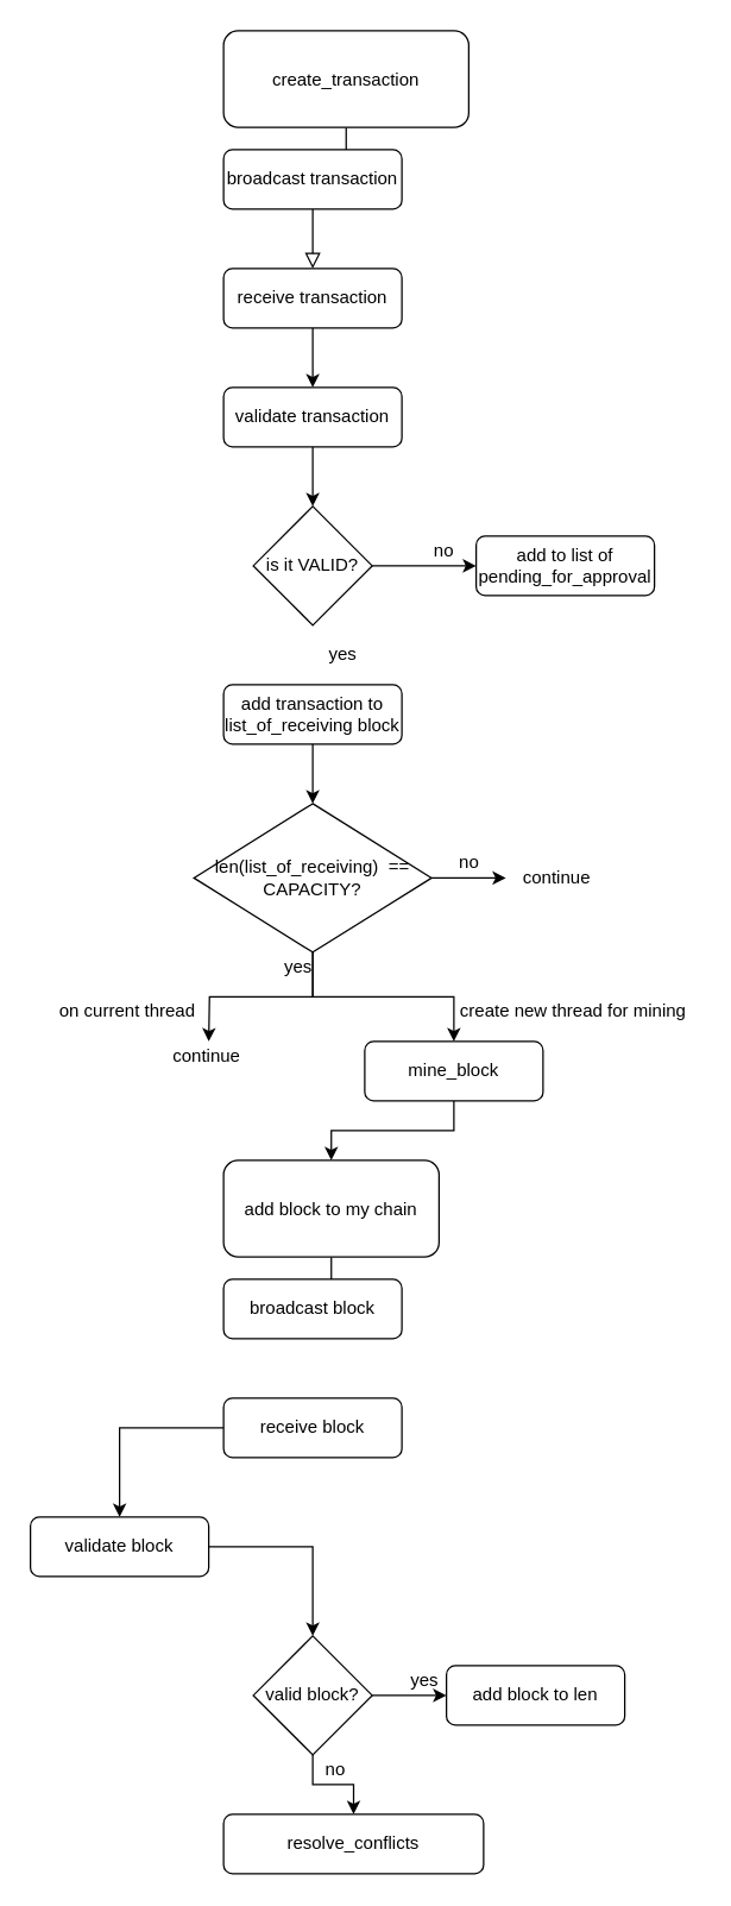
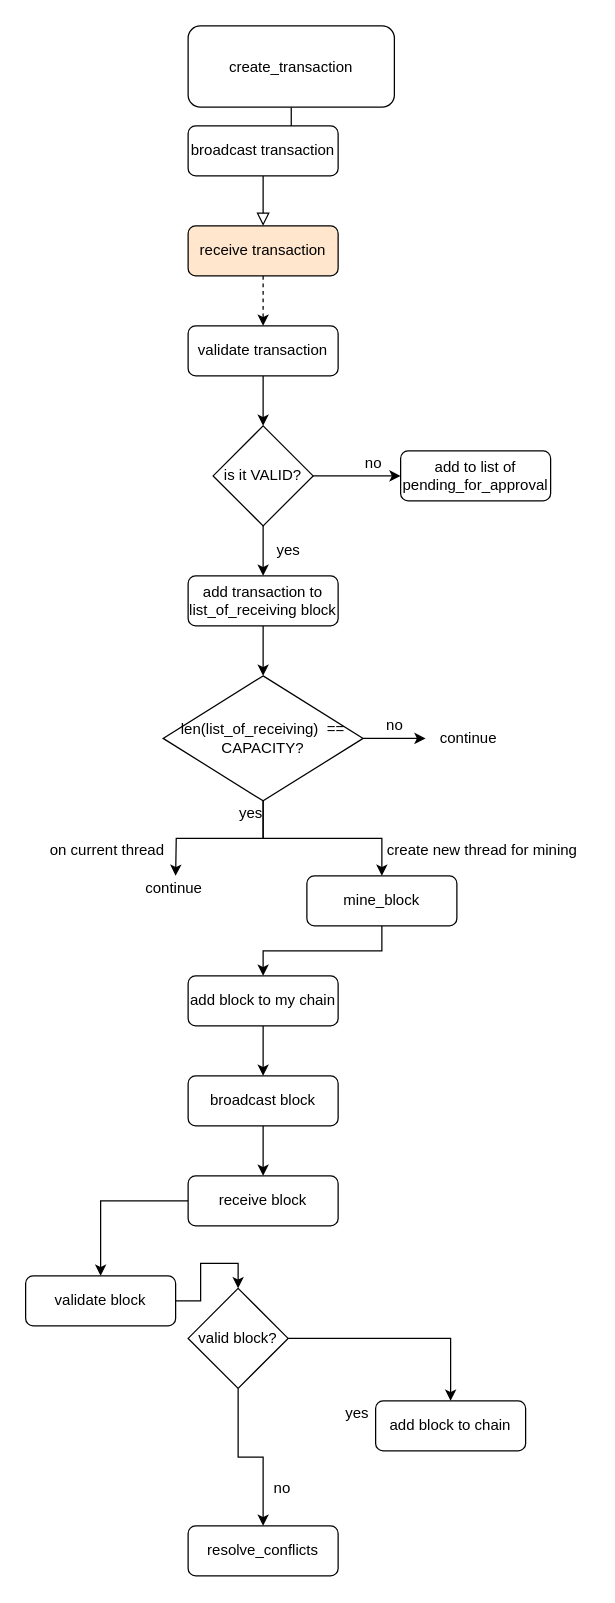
- <mxCell id="6" value="receive transaction" style="rounded=1;whiteSpace=wrap;html=1;fontSize=12;glass=0;strokeWidth=1;shadow=0;" vertex="1" parent="1"><mxGeometry x="150" y="180" width="120" height="40" as="geometry" /></mxCell>
+ <mxCell id="6" value="receive transaction" style="rounded=1;whiteSpace=wrap;html=1;fontSize=12;glass=0;strokeWidth=1;shadow=0;fillColor=#ffe6cc;" vertex="1" parent="1"><mxGeometry x="150" y="180" width="120" height="40" as="geometry" /></mxCell>
- <mxCell id="5" style="edgeStyle=orthogonalEdgeStyle;rounded=0;orthogonalLoop=1;jettySize=auto;html=1;entryX=0.5;entryY=0;entryDx=0;entryDy=0;" edge="1" parent="1" source="6" target="9"><mxGeometry relative="1" as="geometry" /></mxCell>
+ <mxCell id="5" style="edgeStyle=orthogonalEdgeStyle;rounded=0;orthogonalLoop=1;jettySize=auto;html=1;entryX=0.5;entryY=0;entryDx=0;entryDy=0;dashed=1;" edge="1" parent="1" source="6" target="9"><mxGeometry relative="1" as="geometry" /></mxCell>
+ <mxCell id="10" style="edgeStyle=orthogonalEdgeStyle;rounded=0;orthogonalLoop=1;jettySize=auto;html=1;entryX=0.5;entryY=0;entryDx=0;entryDy=0;" edge="1" parent="1" source="12" target="14"><mxGeometry relative="1" as="geometry" /></mxCell>
- <mxCell id="31" value="add block to my chain" style="rounded=1;whiteSpace=wrap;html=1;fontSize=12;glass=0;strokeWidth=1;shadow=0;" vertex="1" parent="1"><mxGeometry x="150" y="780" width="145" height="65" as="geometry" /></mxCell>
+ <mxCell id="31" value="add block to my chain" style="rounded=1;whiteSpace=wrap;html=1;fontSize=12;glass=0;strokeWidth=1;shadow=0;" vertex="1" parent="1"><mxGeometry x="150" y="780" width="120" height="40" as="geometry" /></mxCell>
+ <mxCell id="32" value="" style="edgeStyle=orthogonalEdgeStyle;rounded=0;orthogonalLoop=1;jettySize=auto;html=1;" edge="1" parent="1" source="33" target="35"><mxGeometry relative="1" as="geometry" /></mxCell>
- <mxCell id="40" value="valid block?" style="rhombus;whiteSpace=wrap;html=1;" vertex="1" parent="1"><mxGeometry x="170" y="1100" width="80" height="80" as="geometry" /></mxCell>
+ <mxCell id="40" value="valid block?" style="rhombus;whiteSpace=wrap;html=1;" vertex="1" parent="1"><mxGeometry x="150" y="1030" width="80" height="80" as="geometry" /></mxCell>
- <mxCell id="41" value="add block to len" style="rounded=1;whiteSpace=wrap;html=1;fontSize=12;glass=0;strokeWidth=1;shadow=0;" vertex="1" parent="1"><mxGeometry x="300" y="1120" width="120" height="40" as="geometry" /></mxCell>
+ <mxCell id="41" value="add block to chain" style="rounded=1;whiteSpace=wrap;html=1;fontSize=12;glass=0;strokeWidth=1;shadow=0;" vertex="1" parent="1"><mxGeometry x="300" y="1120" width="120" height="40" as="geometry" /></mxCell>
- <mxCell id="43" value="resolve_conflicts" style="rounded=1;whiteSpace=wrap;html=1;fontSize=12;glass=0;strokeWidth=1;shadow=0;" vertex="1" parent="1"><mxGeometry x="150" y="1220" width="175" height="40" as="geometry" /></mxCell>
+ <mxCell id="43" value="resolve_conflicts" style="rounded=1;whiteSpace=wrap;html=1;fontSize=12;glass=0;strokeWidth=1;shadow=0;" vertex="1" parent="1"><mxGeometry x="150" y="1220" width="120" height="40" as="geometry" /></mxCell>
